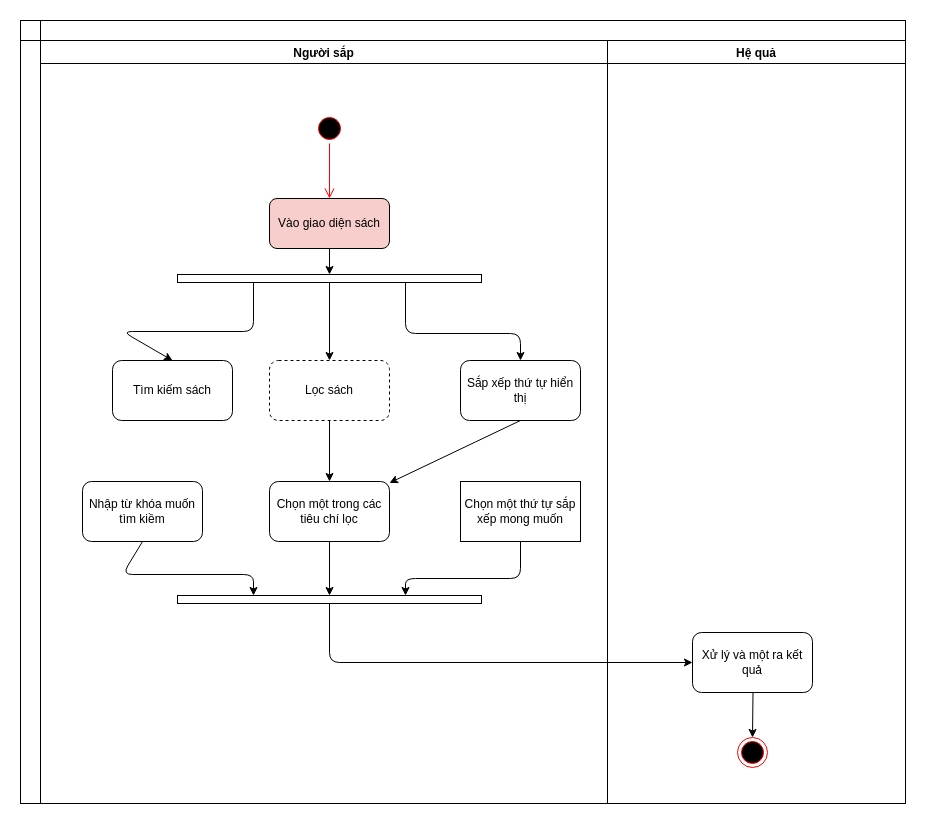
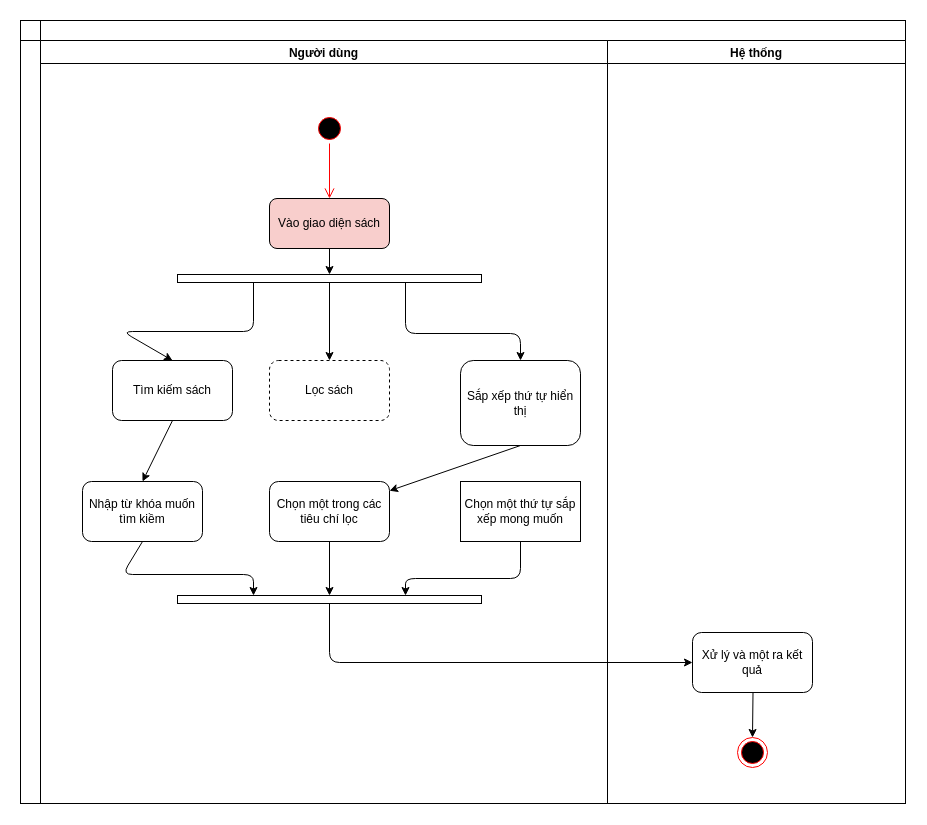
- <mxCell id="19" value="Người sắp" style="swimlane;strokeWidth=1;startSize=23;" vertex="1" parent="1"><mxGeometry x="40" y="40" width="567" height="763" as="geometry" /></mxCell>
+ <mxCell id="19" value="Người dùng" style="swimlane;strokeWidth=1;startSize=23;" vertex="1" parent="1"><mxGeometry x="40" y="40" width="567" height="763" as="geometry" /></mxCell>
- <mxCell id="20" value="Hệ quả" style="swimlane;strokeWidth=1;" vertex="1" parent="1"><mxGeometry x="607" y="40" width="298" height="763" as="geometry" /></mxCell>
+ <mxCell id="20" value="Hệ thống" style="swimlane;strokeWidth=1;" vertex="1" parent="1"><mxGeometry x="607" y="40" width="298" height="763" as="geometry" /></mxCell>
- <mxCell id="10" value="Sắp xếp thứ tự hiển thị" style="rounded=1;whiteSpace=wrap;html=1;" vertex="1" parent="1"><mxGeometry x="460" y="360" width="120" height="60" as="geometry" /></mxCell>
+ <mxCell id="10" value="Sắp xếp thứ tự hiển thị" style="rounded=1;whiteSpace=wrap;html=1;" vertex="1" parent="1"><mxGeometry x="460" y="360" width="120" height="85" as="geometry" /></mxCell>
+ <mxCell id="22" value="" style="endArrow=classic;html=1;exitX=0.5;exitY=1;exitDx=0;exitDy=0;entryX=0.5;entryY=0;entryDx=0;entryDy=0;" edge="1" parent="1" source="8" target="17"><mxGeometry width="50" height="50" relative="1" as="geometry"><mxPoint x="188" y="477" as="sourcePoint" /><mxPoint x="238" y="427" as="targetPoint" /></mxGeometry></mxCell>
- <mxCell id="23" value="" style="endArrow=classic;html=1;exitX=0.5;exitY=1;exitDx=0;exitDy=0;entryX=0.5;entryY=0;entryDx=0;entryDy=0;" edge="1" parent="1" source="9" target="16"><mxGeometry width="50" height="50" relative="1" as="geometry"><mxPoint x="400" y="483" as="sourcePoint" /><mxPoint x="450" y="433" as="targetPoint" /></mxGeometry></mxCell>
